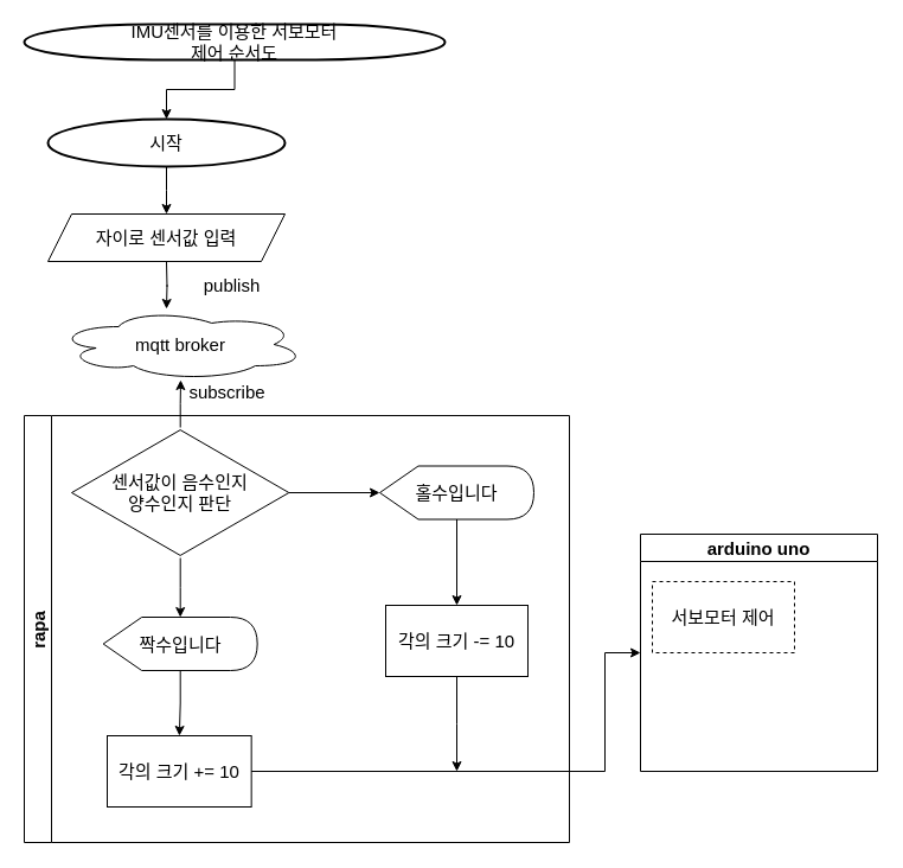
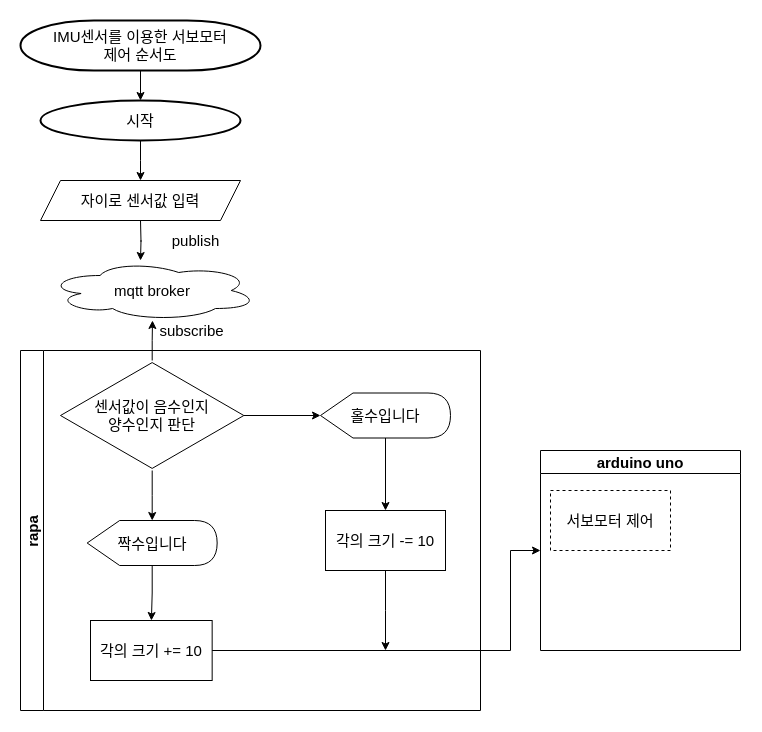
- <mxCell id="3" value="&lt;font style=&quot;font-size: 15px;&quot;&gt;IMU센서를 이용한 서보모터 &lt;br&gt;제어 순서도&lt;/font&gt;" style="strokeWidth=2;html=1;shape=mxgraph.flowchart.terminator;whiteSpace=wrap;" vertex="1" parent="1"><mxGeometry x="20" y="20" width="355" height="30" as="geometry" /></mxCell>
+ <mxCell id="3" value="&lt;font style=&quot;font-size: 15px;&quot;&gt;IMU센서를 이용한 서보모터 &lt;br&gt;제어 순서도&lt;/font&gt;" style="strokeWidth=2;html=1;shape=mxgraph.flowchart.terminator;whiteSpace=wrap;" vertex="1" parent="1"><mxGeometry x="20" y="20" width="240" height="50" as="geometry" /></mxCell>
